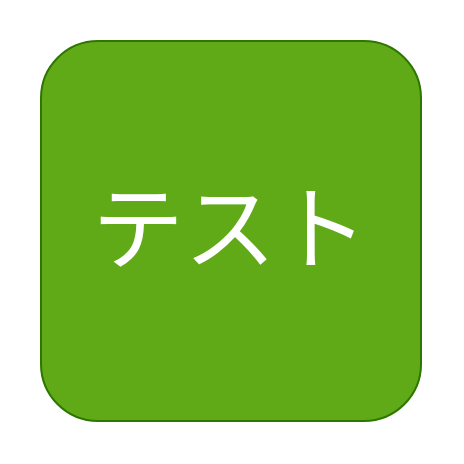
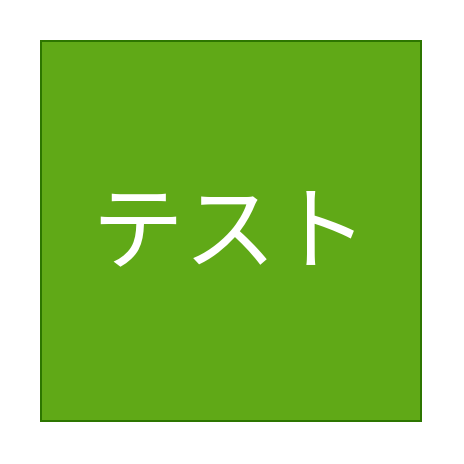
- <mxCell id="2" value="&lt;font style=&quot;font-size: 46px;&quot;&gt;テスト&lt;/font&gt;" style="whiteSpace=wrap;html=1;aspect=fixed;fillColor=#60a917;fontColor=#ffffff;strokeColor=#2D7600;rounded=1;" vertex="1" parent="1"><mxGeometry x="20" y="20" width="190" height="190" as="geometry" /></mxCell>
+ <mxCell id="2" value="&lt;font style=&quot;font-size: 46px;&quot;&gt;テスト&lt;/font&gt;" style="whiteSpace=wrap;html=1;aspect=fixed;fillColor=#60a917;fontColor=#ffffff;strokeColor=#2D7600;" vertex="1" parent="1"><mxGeometry x="20" y="20" width="190" height="190" as="geometry" /></mxCell>
